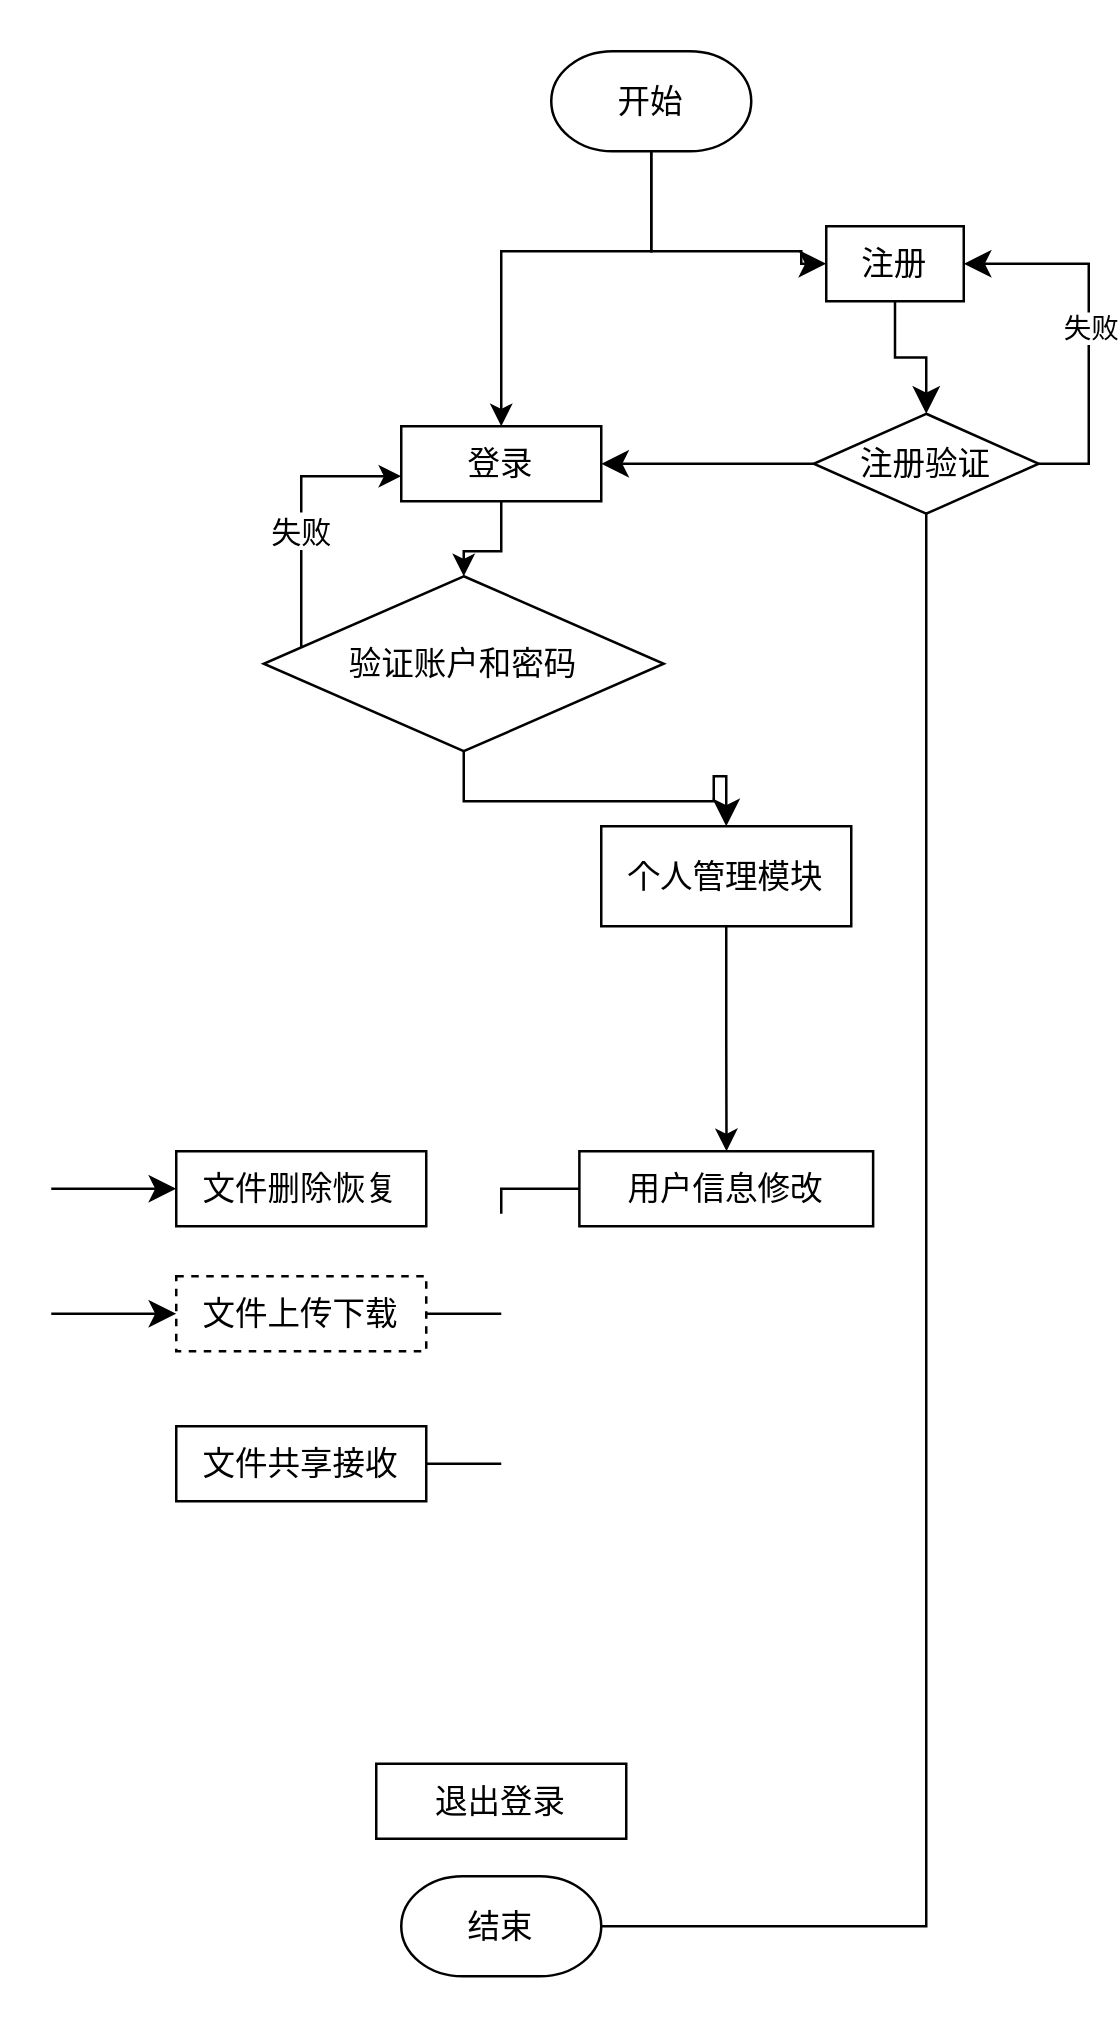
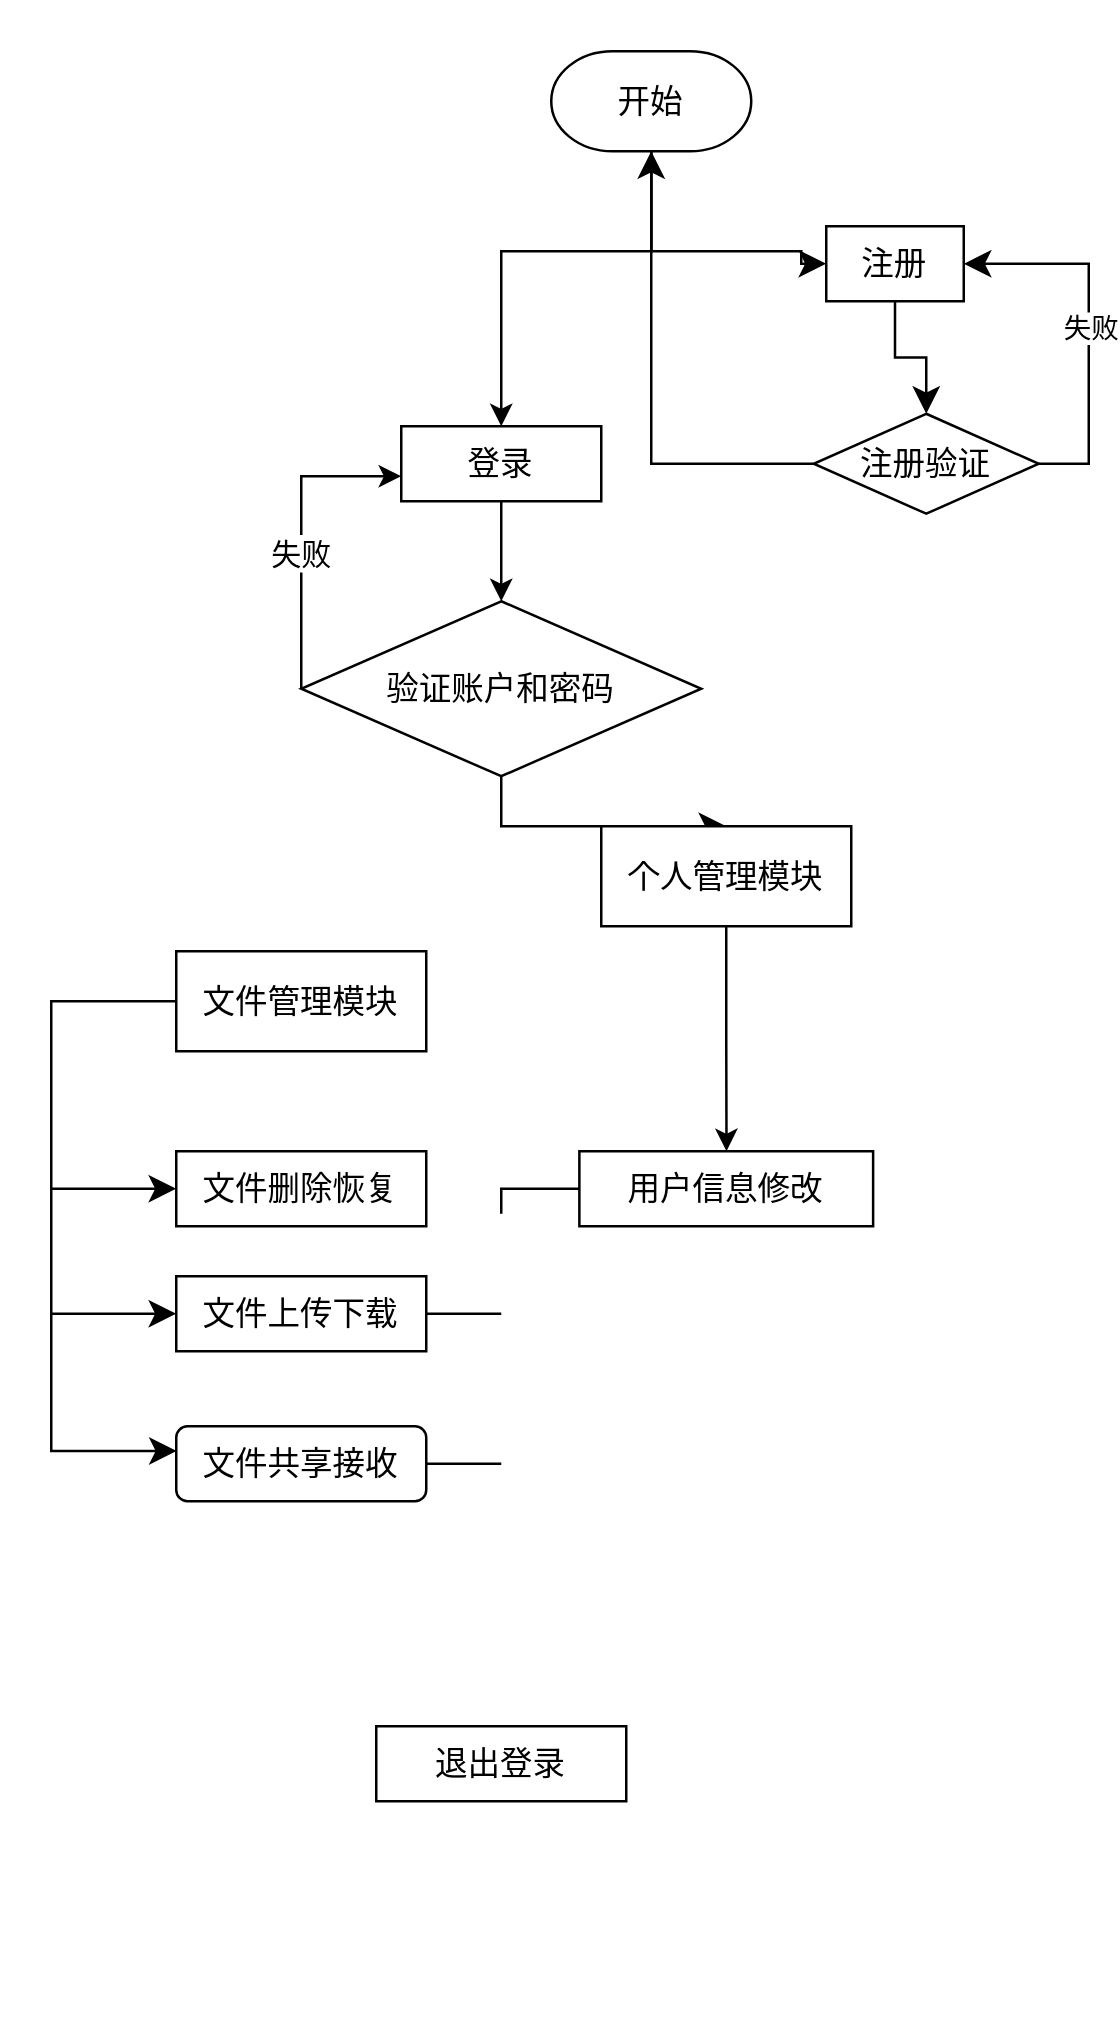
- <mxCell id="25" style="edgeStyle=orthogonalEdgeStyle;rounded=0;orthogonalLoop=1;jettySize=auto;html=1;fontSize=14;endSize=8;strokeWidth=1;" edge="1" parent="1" source="29" target="6"><mxGeometry relative="1" as="geometry" /></mxCell>
+ <mxCell id="25" style="edgeStyle=orthogonalEdgeStyle;rounded=0;orthogonalLoop=1;jettySize=auto;html=1;fontSize=14;endSize=8;strokeWidth=1;" edge="1" parent="1" source="29" target="4"><mxGeometry relative="1" as="geometry" /></mxCell>
- <mxCell id="9" value="验证账户和密码" style="rhombus;whiteSpace=wrap;html=1;strokeWidth=1;fontSize=13;" parent="1" vertex="1"><mxGeometry x="105" y="230" width="160" height="70" as="geometry" /></mxCell>
+ <mxCell id="9" value="验证账户和密码" style="rhombus;whiteSpace=wrap;html=1;strokeWidth=1;fontSize=13;" parent="1" vertex="1"><mxGeometry x="120" y="240" width="160" height="70" as="geometry" /></mxCell>
+ <mxCell id="11" value="文件管理模块" style="whiteSpace=wrap;html=1;fontSize=13;strokeWidth=1;" parent="1" vertex="1"><mxGeometry x="70" y="380" width="100" height="40" as="geometry" /></mxCell>
+ <mxCell id="10" style="edgeStyle=orthogonalEdgeStyle;rounded=0;orthogonalLoop=1;jettySize=auto;html=1;entryX=0.002;entryY=0.33;entryDx=0;entryDy=0;fontSize=12;endSize=8;strokeWidth=1;entryPerimeter=0;" edge="1" parent="1" source="11" target="16"><mxGeometry relative="1" as="geometry"><Array as="points"><mxPoint x="20" y="400" /><mxPoint x="20" y="580" /></Array></mxGeometry></mxCell>
- <mxCell id="18" value="文件上传下载" style="whiteSpace=wrap;html=1;fontSize=13;strokeWidth=1;dashed=1;" parent="1" vertex="1"><mxGeometry x="70" y="510" width="100" height="30" as="geometry" /></mxCell>
+ <mxCell id="18" value="文件上传下载" style="whiteSpace=wrap;html=1;fontSize=13;strokeWidth=1;" parent="1" vertex="1"><mxGeometry x="70" y="510" width="100" height="30" as="geometry" /></mxCell>
- <mxCell id="28" style="edgeStyle=orthogonalEdgeStyle;rounded=0;orthogonalLoop=1;jettySize=auto;html=1;entryX=1;entryY=0.5;entryDx=0;entryDy=0;entryPerimeter=0;fontSize=12;endArrow=none;endFill=0;endSize=8;strokeWidth=1;" edge="1" parent="1" source="29" target="22"><mxGeometry relative="1" as="geometry"><Array as="points"><mxPoint x="370" y="770" /></Array></mxGeometry></mxCell>
- <mxCell id="16" value="文件共享接收" style="whiteSpace=wrap;html=1;fontSize=13;strokeWidth=1;" parent="1" vertex="1"><mxGeometry x="70" y="570" width="100" height="30" as="geometry" /></mxCell>
+ <mxCell id="16" value="文件共享接收" style="whiteSpace=wrap;html=1;fontSize=13;strokeWidth=1;rounded=1;" parent="1" vertex="1"><mxGeometry x="70" y="570" width="100" height="30" as="geometry" /></mxCell>
- <mxCell id="21" value="退出登录" style="whiteSpace=wrap;html=1;fontSize=13;strokeWidth=1;" parent="1" vertex="1"><mxGeometry x="150" y="705" width="100" height="30" as="geometry" /></mxCell>
+ <mxCell id="21" value="退出登录" style="whiteSpace=wrap;html=1;fontSize=13;strokeWidth=1;" parent="1" vertex="1"><mxGeometry x="150" y="690" width="100" height="30" as="geometry" /></mxCell>
- <mxCell id="22" value="结束" style="strokeWidth=1;html=1;shape=mxgraph.flowchart.terminator;whiteSpace=wrap;fontSize=13;" parent="1" vertex="1"><mxGeometry x="160" y="750" width="80" height="40" as="geometry" /></mxCell>
